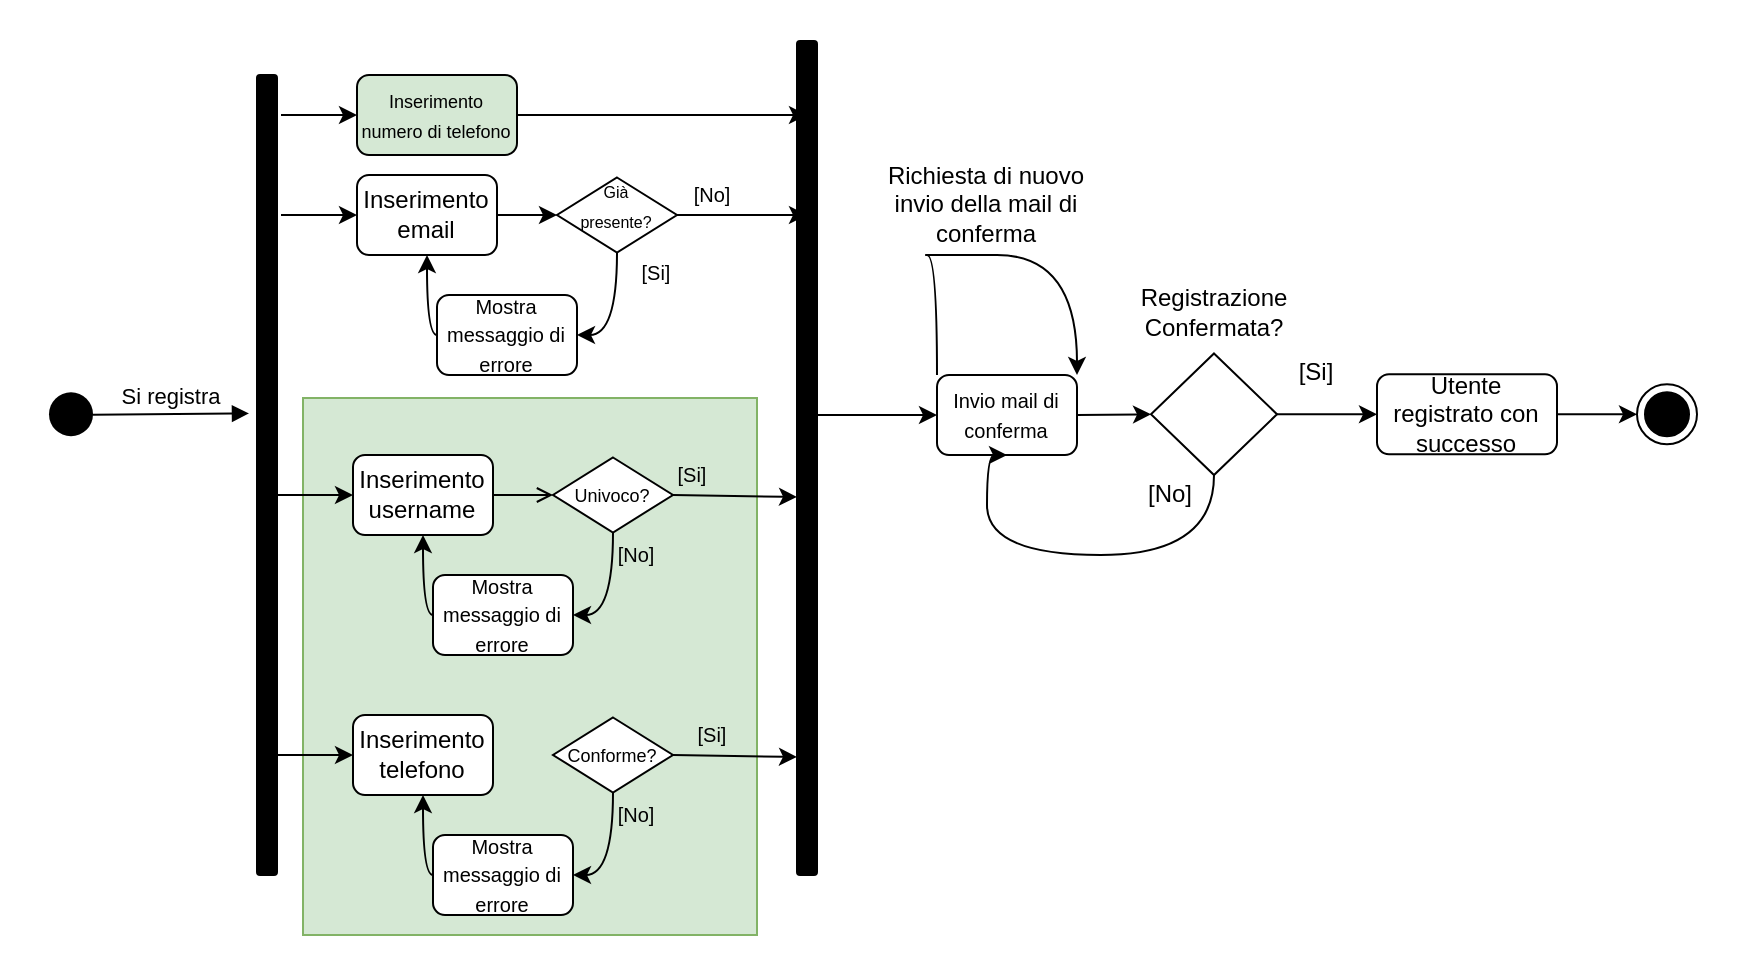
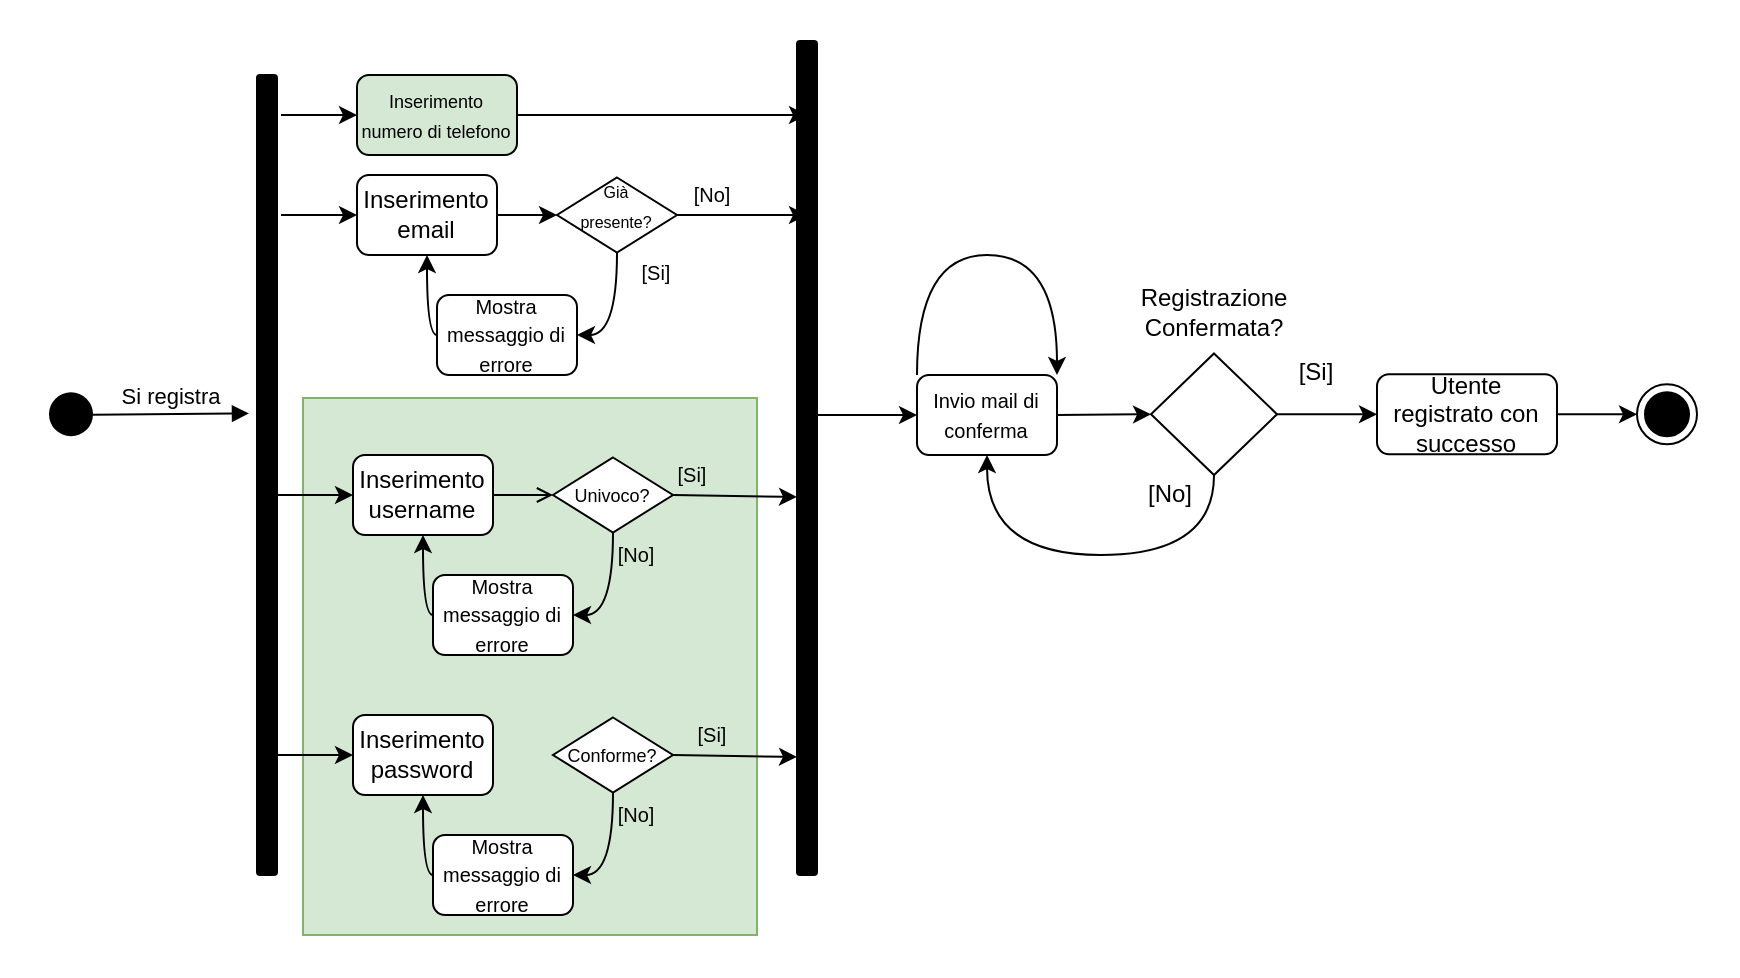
- <mxCell id="49" value="Richiesta di nuovo invio della mail di conferma" style="text;html=1;strokeColor=none;fillColor=none;align=center;verticalAlign=middle;whiteSpace=wrap;rounded=0;" vertex="1" parent="1"><mxGeometry x="433" y="92" width="120" height="20" as="geometry" /></mxCell>
- <mxCell id="41" value="&lt;span style=&quot;font-size: 10px&quot;&gt;Invio mail di conferma&lt;/span&gt;" style="rounded=1;whiteSpace=wrap;html=1;fillColor=#FFFFFF;" vertex="1" parent="1"><mxGeometry x="468" y="187" width="70" height="40" as="geometry" /></mxCell>
+ <mxCell id="41" value="&lt;span style=&quot;font-size: 10px&quot;&gt;Invio mail di conferma&lt;/span&gt;" style="rounded=1;whiteSpace=wrap;html=1;fillColor=#FFFFFF;" vertex="1" parent="1"><mxGeometry x="458" y="187" width="70" height="40" as="geometry" /></mxCell>
- <mxCell id="31" value="Inserimento&lt;br&gt;telefono" style="rounded=1;whiteSpace=wrap;html=1;fillColor=#FFFFFF;" vertex="1" parent="1"><mxGeometry x="176" y="357" width="70" height="40" as="geometry" /></mxCell>
+ <mxCell id="31" value="Inserimento&lt;br&gt;password" style="rounded=1;whiteSpace=wrap;html=1;fillColor=#FFFFFF;" vertex="1" parent="1"><mxGeometry x="176" y="357" width="70" height="40" as="geometry" /></mxCell>
